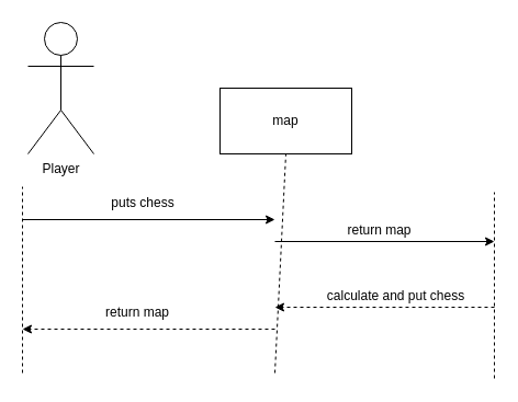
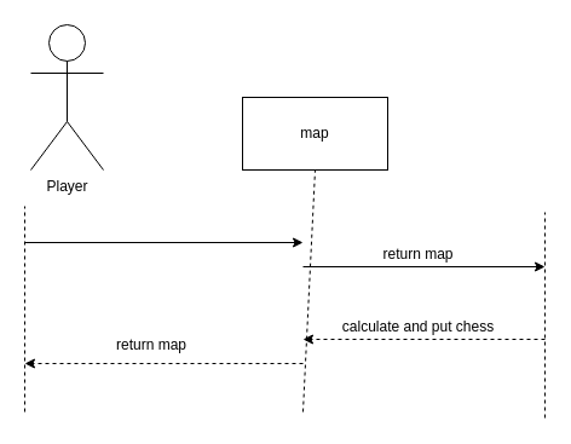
- <mxCell id="7" value="puts chess" style="text;html=1;strokeColor=none;fillColor=none;align=center;verticalAlign=middle;whiteSpace=wrap;rounded=0;" vertex="1" parent="1"><mxGeometry x="80" y="170" width="100" height="30" as="geometry" /></mxCell>
- <mxCell id="14" value="calculate and put chess" style="text;html=1;align=center;verticalAlign=middle;resizable=0;points=[];autosize=1;strokeColor=none;fillColor=none;" vertex="1" parent="1"><mxGeometry x="290" y="260" width="140" height="20" as="geometry" /></mxCell>
+ <mxCell id="14" value="calculate and put chess" style="text;html=1;align=center;verticalAlign=middle;resizable=0;points=[];autosize=1;strokeColor=none;fillColor=none;" vertex="1" parent="1"><mxGeometry x="275" y="260" width="140" height="20" as="geometry" /></mxCell>
